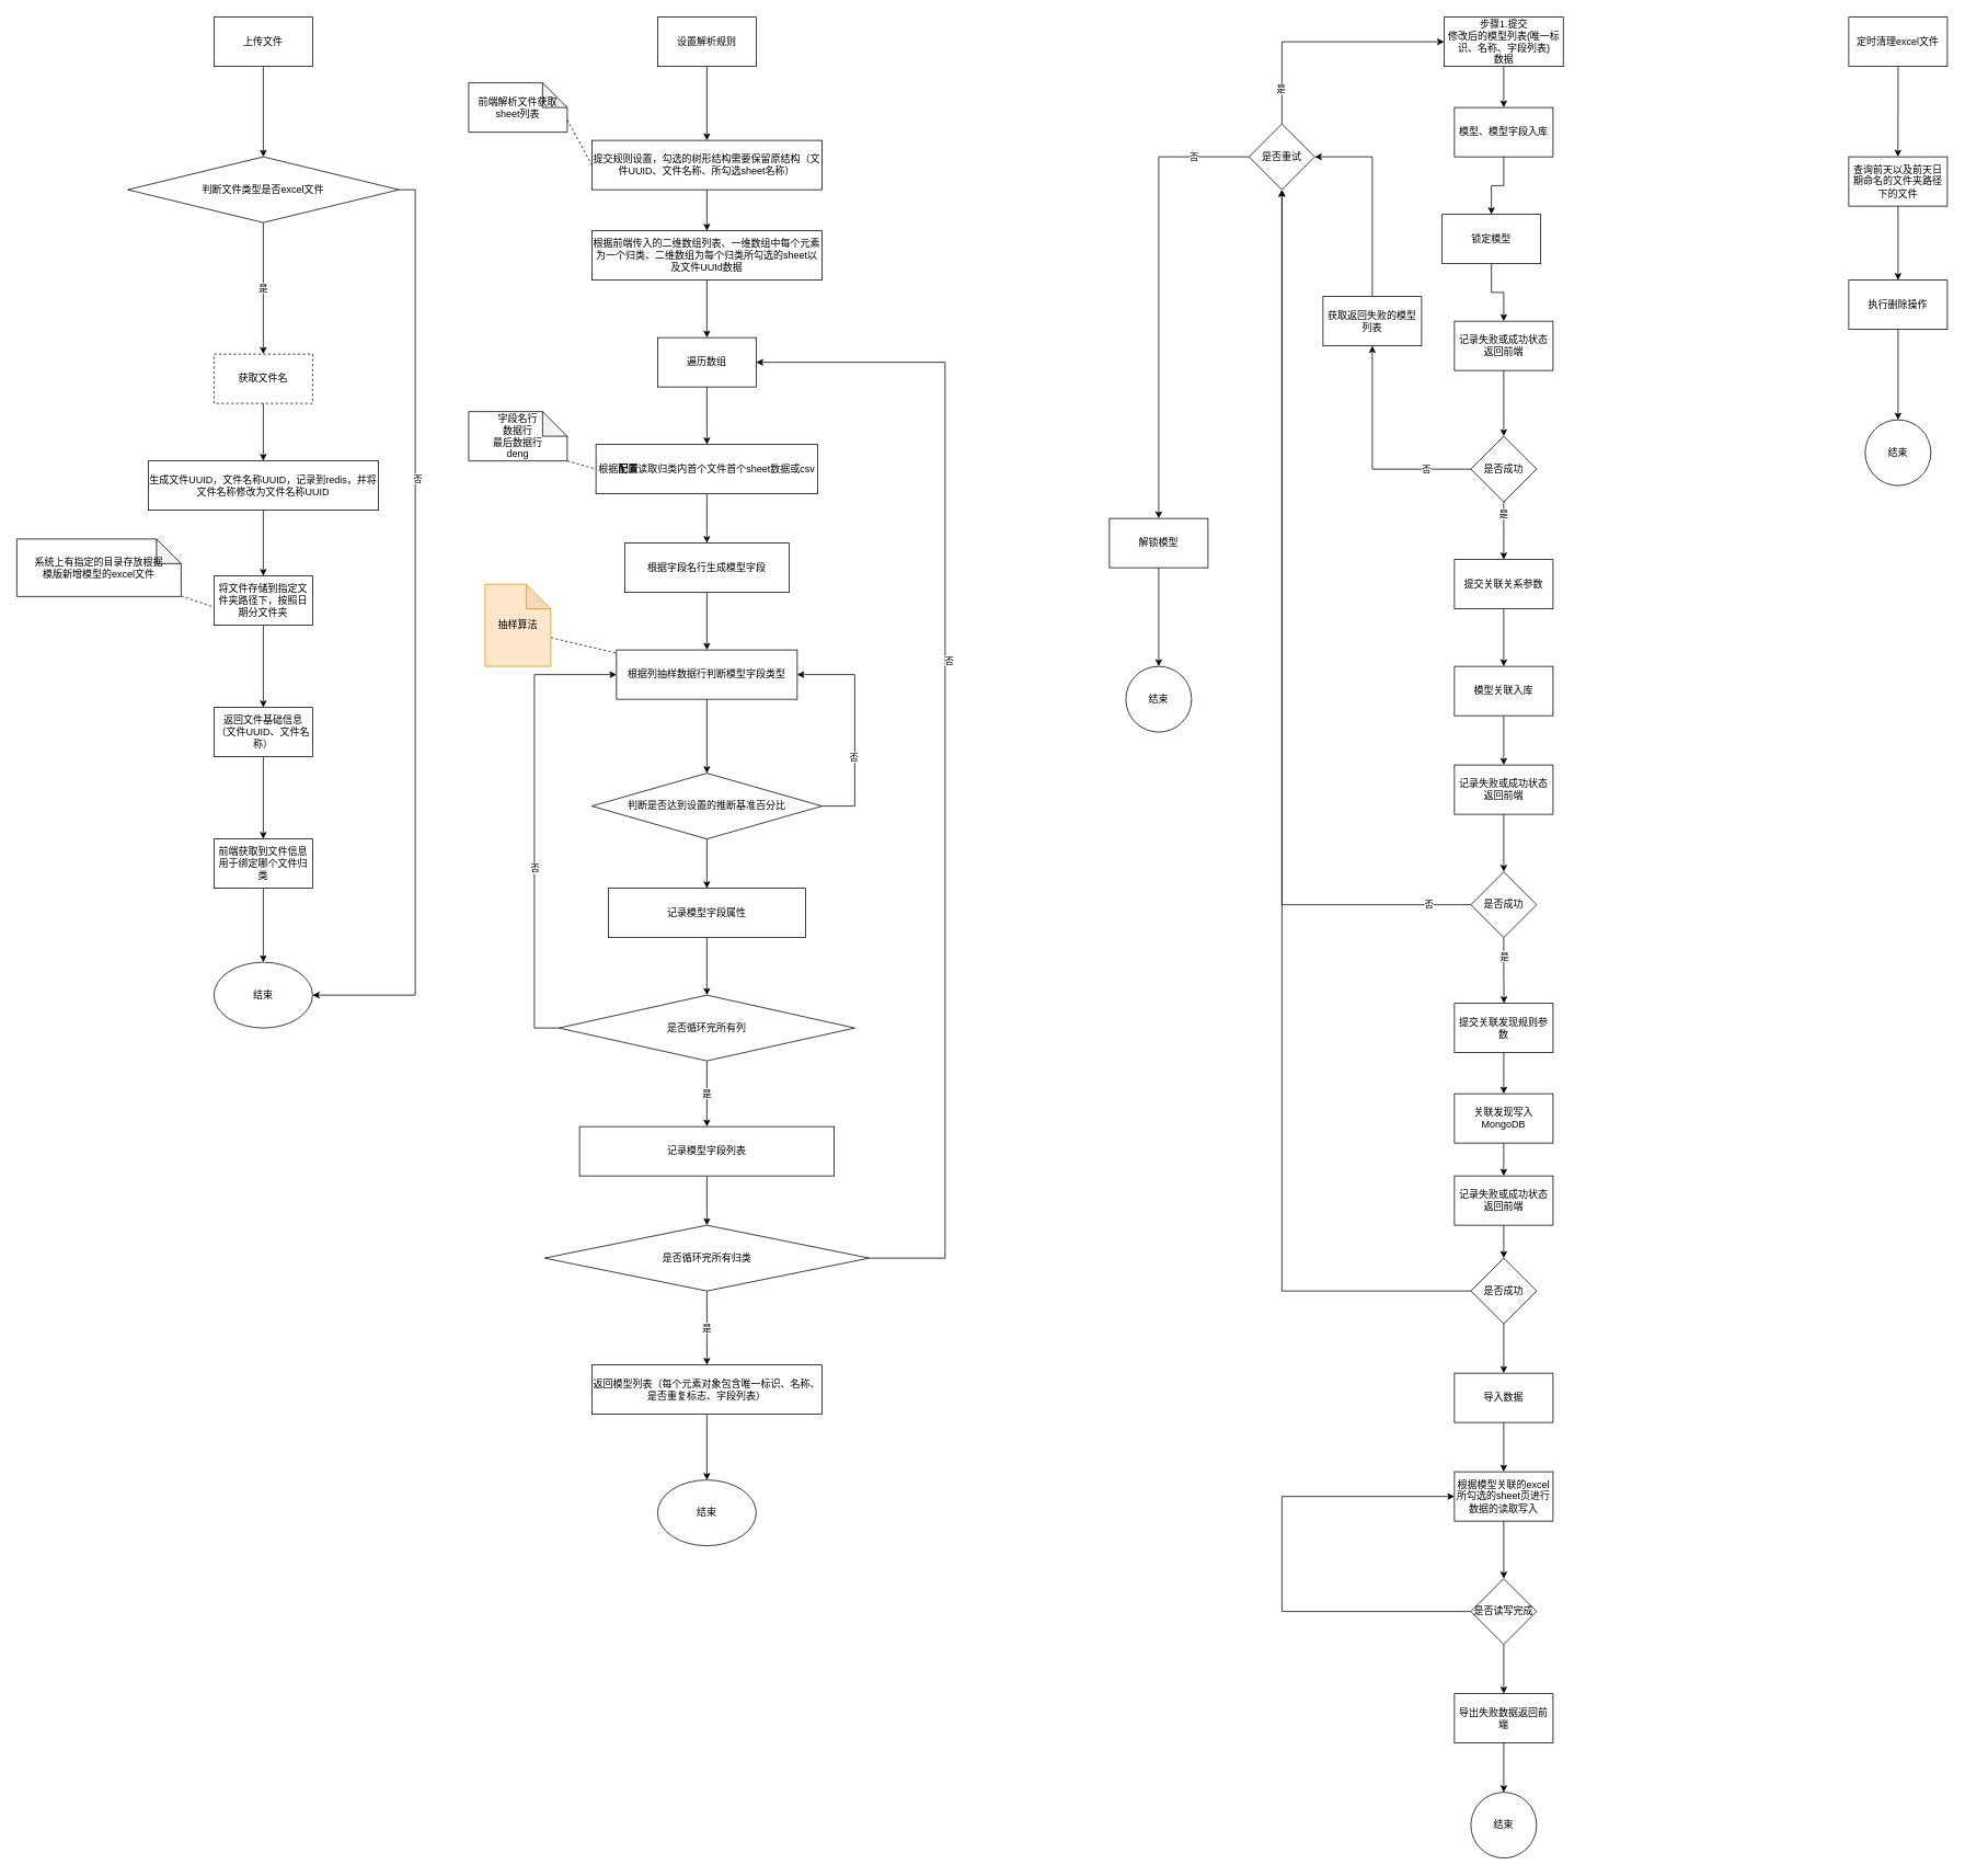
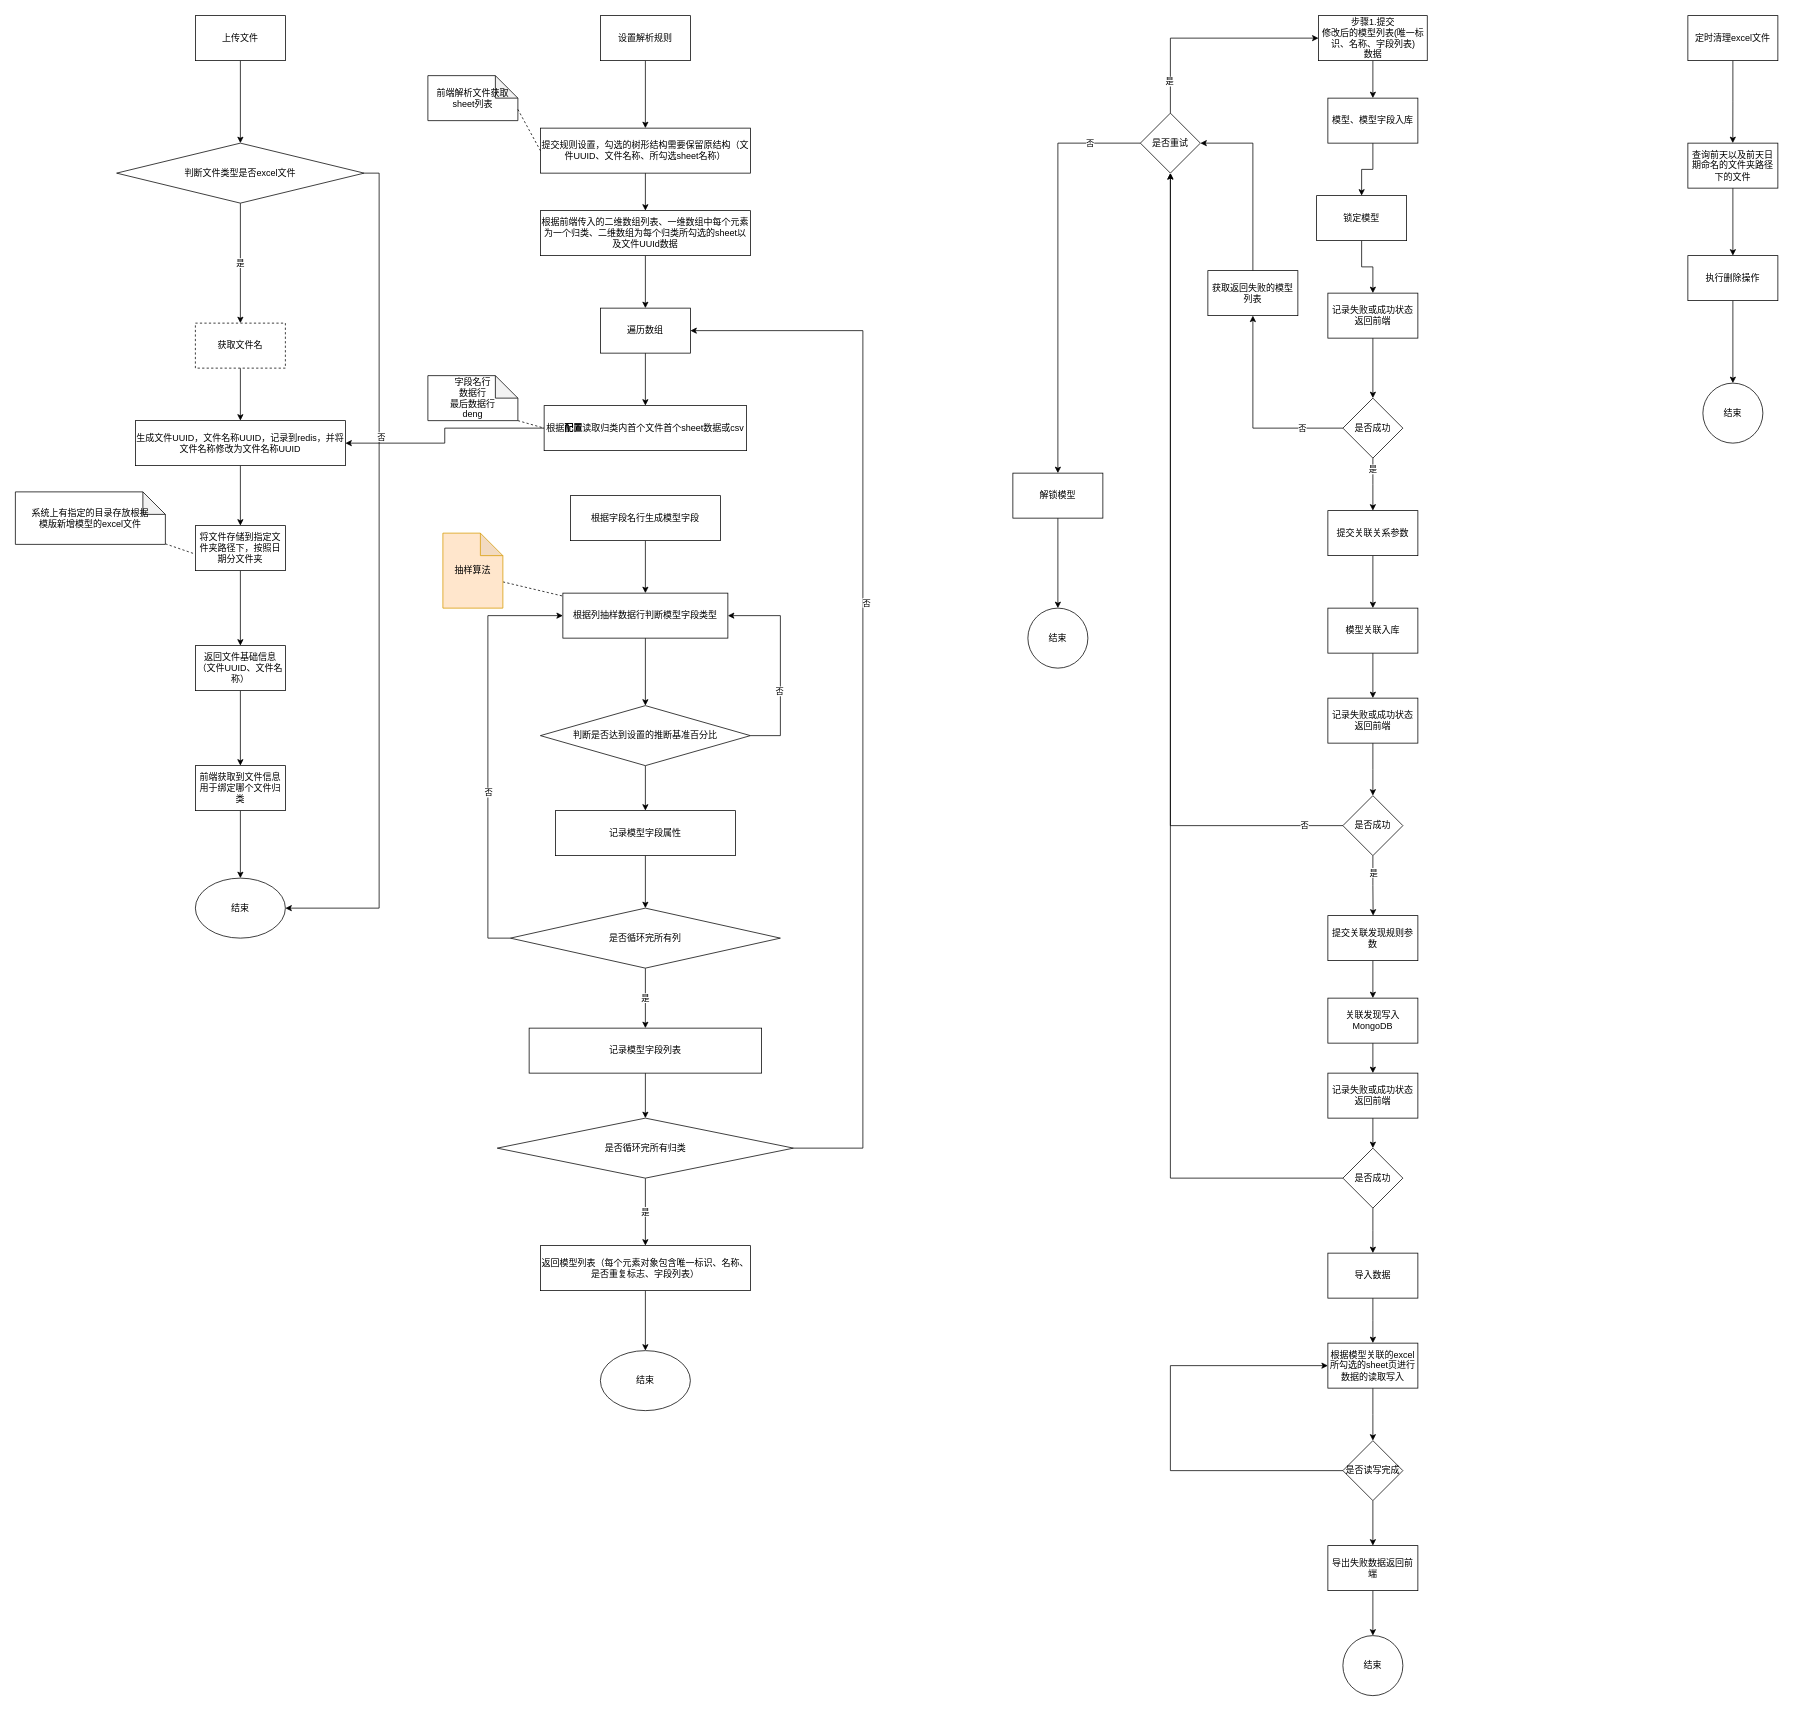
- <mxCell id="23" style="edgeStyle=orthogonalEdgeStyle;rounded=0;orthogonalLoop=1;jettySize=auto;html=1;entryX=0.5;entryY=0;entryDx=0;entryDy=0;" edge="1" parent="1" source="24" target="26"><mxGeometry relative="1" as="geometry" /></mxCell>
+ <mxCell id="23" style="edgeStyle=orthogonalEdgeStyle;rounded=0;orthogonalLoop=1;jettySize=auto;html=1;" edge="1" parent="1" source="24" target="7"><mxGeometry relative="1" as="geometry" /></mxCell>
